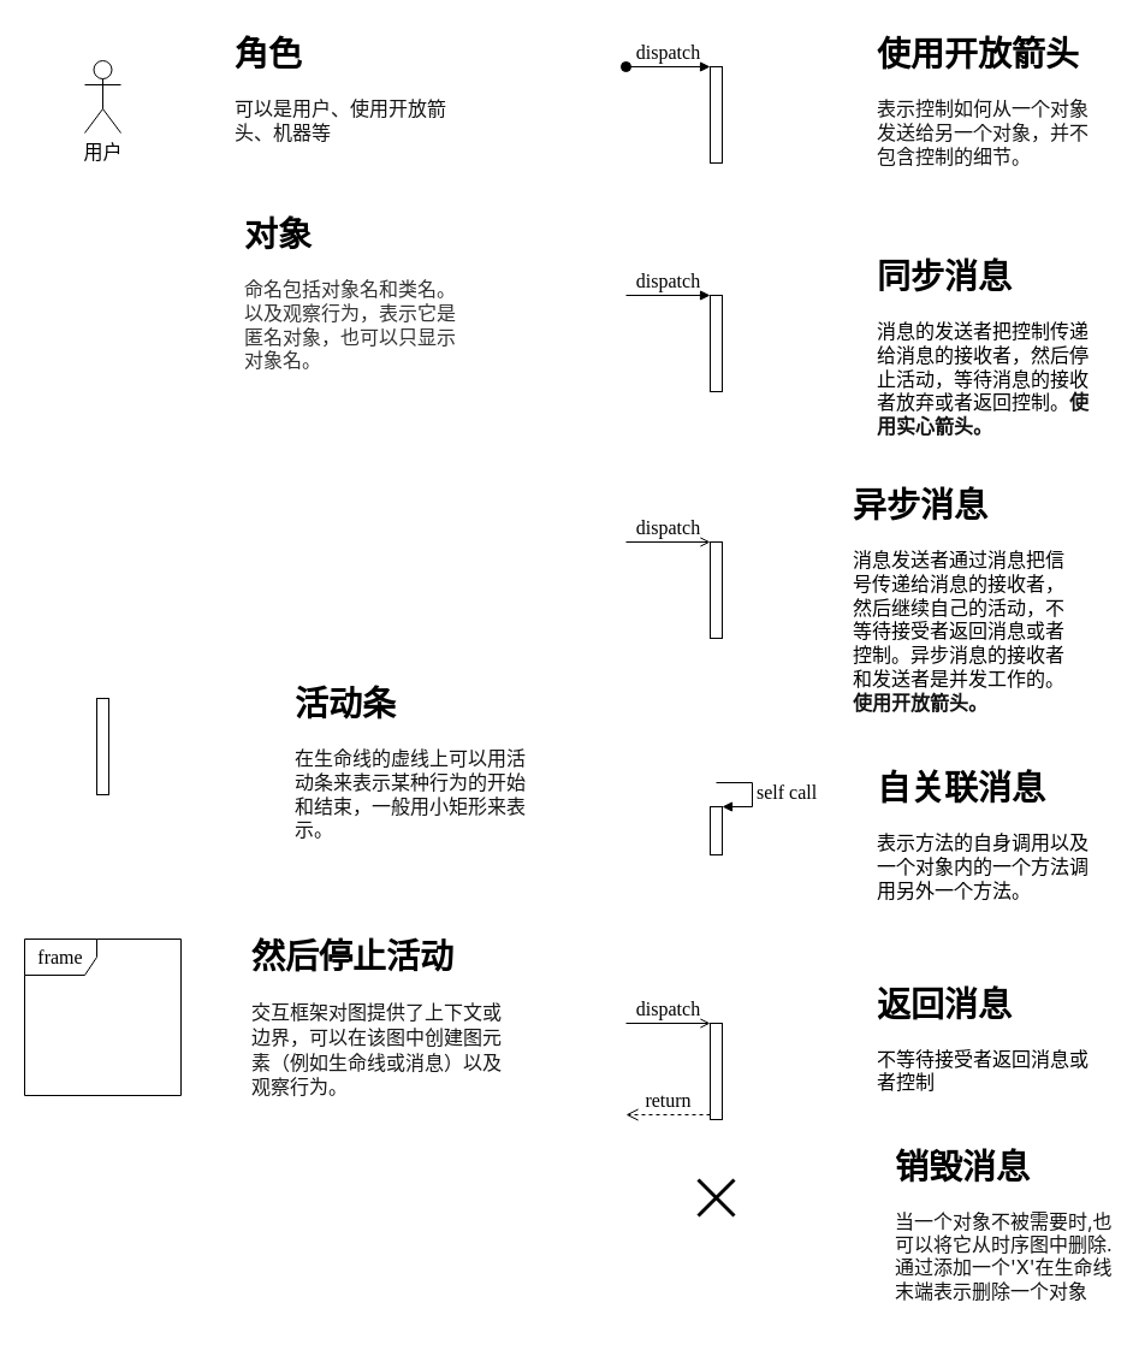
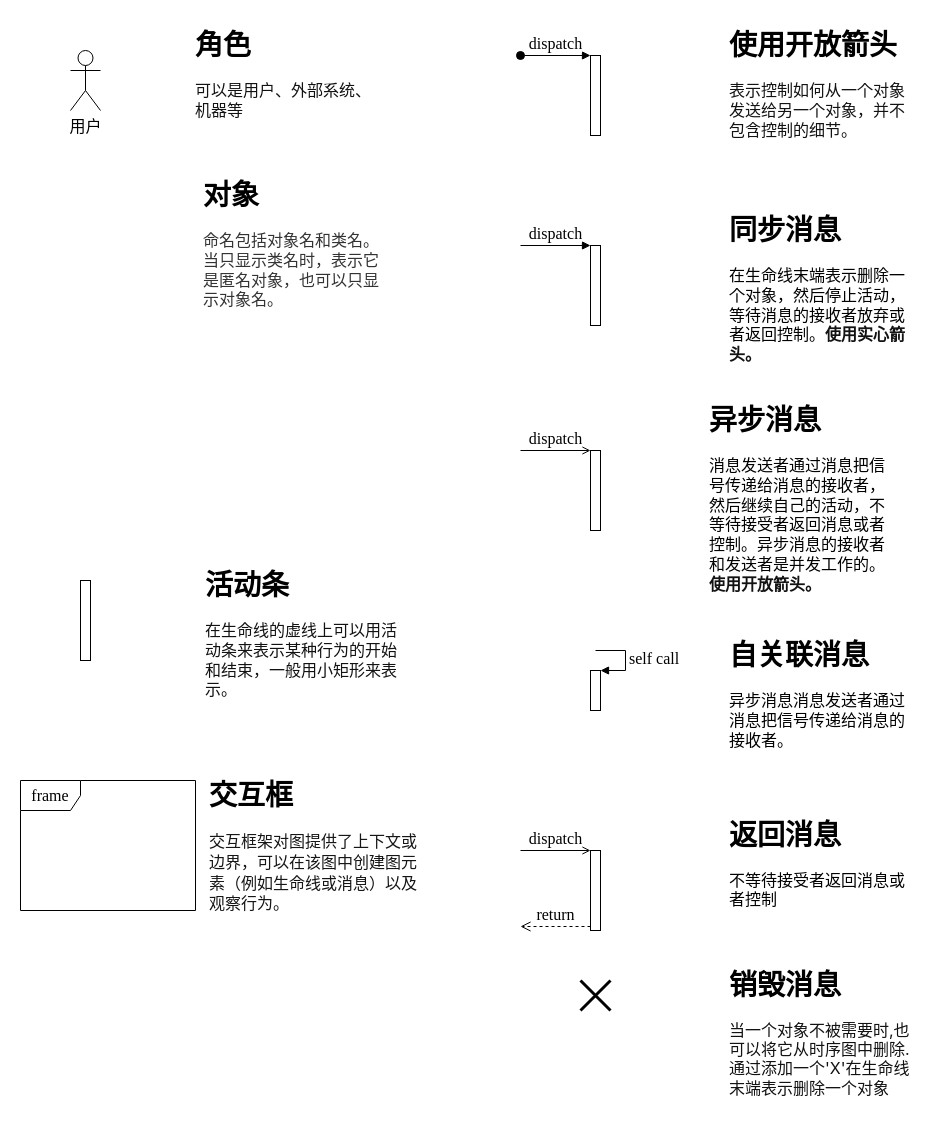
- <mxCell id="3" value="&lt;h1&gt;角色&lt;/h1&gt;&lt;p&gt;&lt;span style=&quot;color: rgb(18, 18, 18); font-size: medium; background-color: rgb(255, 255, 255);&quot;&gt;可以是用户、使用开放箭头、机器等&lt;/span&gt;&lt;br&gt;&lt;/p&gt;" style="text;html=1;strokeColor=none;fillColor=none;spacing=5;spacingTop=-20;whiteSpace=wrap;overflow=hidden;rounded=0;shadow=0;fontFamily=阿里汉仪智能黑体;fontSource=https%3A%2F%2Fhellowebfonts.oss-cn-beijing.aliyuncs.com%2F698F3099-E62F-4C3B-B30A-04FB735069FE%2F202209%2F44C5C1037925EC78.ttf;fontSize=14;" parent="1" vertex="1"><mxGeometry x="190" y="20" width="190" height="120" as="geometry" /></mxCell>
+ <mxCell id="3" value="&lt;h1&gt;角色&lt;/h1&gt;&lt;p&gt;&lt;span style=&quot;color: rgb(18, 18, 18); font-size: medium; background-color: rgb(255, 255, 255);&quot;&gt;可以是用户、外部系统、机器等&lt;/span&gt;&lt;br&gt;&lt;/p&gt;" style="text;html=1;strokeColor=none;fillColor=none;spacing=5;spacingTop=-20;whiteSpace=wrap;overflow=hidden;rounded=0;shadow=0;fontFamily=阿里汉仪智能黑体;fontSource=https%3A%2F%2Fhellowebfonts.oss-cn-beijing.aliyuncs.com%2F698F3099-E62F-4C3B-B30A-04FB735069FE%2F202209%2F44C5C1037925EC78.ttf;fontSize=14;" parent="1" vertex="1"><mxGeometry x="190" y="20" width="190" height="120" as="geometry" /></mxCell>
- <mxCell id="24" value="&lt;h1&gt;对象&lt;/h1&gt;&lt;span style=&quot;color: rgb(51, 51, 51); font-family: &amp;quot;Open Sans&amp;quot;, &amp;quot;Clear Sans&amp;quot;, &amp;quot;Helvetica Neue&amp;quot;, Helvetica, Arial, &amp;quot;Segoe UI Emoji&amp;quot;, sans-serif; font-size: 16px; orphans: 4; background-color: rgb(255, 255, 255);&quot;&gt;命名包括对象名和类名。以及观察行为，表示它是匿名对象，也可以只显示对象名。&lt;/span&gt;" style="text;html=1;strokeColor=none;fillColor=none;spacing=5;spacingTop=-20;whiteSpace=wrap;overflow=hidden;rounded=0;shadow=0;fontFamily=阿里汉仪智能黑体;fontSource=https%3A%2F%2Fhellowebfonts.oss-cn-beijing.aliyuncs.com%2F698F3099-E62F-4C3B-B30A-04FB735069FE%2F202209%2F44C5C1037925EC78.ttf;fontSize=14;" parent="1" vertex="1"><mxGeometry x="198" y="170" width="196" height="150" as="geometry" /></mxCell>
+ <mxCell id="24" value="&lt;h1&gt;对象&lt;/h1&gt;&lt;span style=&quot;color: rgb(51, 51, 51); font-family: &amp;quot;Open Sans&amp;quot;, &amp;quot;Clear Sans&amp;quot;, &amp;quot;Helvetica Neue&amp;quot;, Helvetica, Arial, &amp;quot;Segoe UI Emoji&amp;quot;, sans-serif; font-size: 16px; orphans: 4; background-color: rgb(255, 255, 255);&quot;&gt;命名包括对象名和类名。当只显示类名时，表示它是匿名对象，也可以只显示对象名。&lt;/span&gt;" style="text;html=1;strokeColor=none;fillColor=none;spacing=5;spacingTop=-20;whiteSpace=wrap;overflow=hidden;rounded=0;shadow=0;fontFamily=阿里汉仪智能黑体;fontSource=https%3A%2F%2Fhellowebfonts.oss-cn-beijing.aliyuncs.com%2F698F3099-E62F-4C3B-B30A-04FB735069FE%2F202209%2F44C5C1037925EC78.ttf;fontSize=14;" parent="1" vertex="1"><mxGeometry x="198" y="170" width="196" height="150" as="geometry" /></mxCell>
- <mxCell id="9" value="&lt;h1&gt;同步消息&lt;/h1&gt;&lt;span style=&quot;font-family: 宋体; text-indent: 26px; background-color: rgb(255, 255, 255); font-size: 16px;&quot;&gt;消息的发送者把控制传递给消息的接收者，然后停止活动，等待消息的接收者放弃或者返回控制。&lt;/span&gt;&lt;b style=&quot;color: rgb(18, 18, 18); font-size: medium;&quot;&gt;使用实心箭头。&lt;/b&gt;&lt;span style=&quot;font-family: 宋体; font-size: 13px; text-indent: 26px; background-color: rgb(255, 255, 255);&quot;&gt;&lt;br&gt;&lt;/span&gt;" style="text;html=1;strokeColor=none;fillColor=none;spacing=5;spacingTop=-20;whiteSpace=wrap;overflow=hidden;rounded=0;shadow=0;fontFamily=阿里汉仪智能黑体;fontSource=https%3A%2F%2Fhellowebfonts.oss-cn-beijing.aliyuncs.com%2F698F3099-E62F-4C3B-B30A-04FB735069FE%2F202209%2F44C5C1037925EC78.ttf;fontSize=14;" parent="1" vertex="1"><mxGeometry x="724" y="205" width="196" height="170" as="geometry" /></mxCell>
+ <mxCell id="9" value="&lt;h1&gt;同步消息&lt;/h1&gt;&lt;span style=&quot;font-family: 宋体; text-indent: 26px; background-color: rgb(255, 255, 255); font-size: 16px;&quot;&gt;在生命线末端表示删除一个对象，然后停止活动，等待消息的接收者放弃或者返回控制。&lt;/span&gt;&lt;b style=&quot;color: rgb(18, 18, 18); font-size: medium;&quot;&gt;使用实心箭头。&lt;/b&gt;&lt;span style=&quot;font-family: 宋体; font-size: 13px; text-indent: 26px; background-color: rgb(255, 255, 255);&quot;&gt;&lt;br&gt;&lt;/span&gt;" style="text;html=1;strokeColor=none;fillColor=none;spacing=5;spacingTop=-20;whiteSpace=wrap;overflow=hidden;rounded=0;shadow=0;fontFamily=阿里汉仪智能黑体;fontSource=https%3A%2F%2Fhellowebfonts.oss-cn-beijing.aliyuncs.com%2F698F3099-E62F-4C3B-B30A-04FB735069FE%2F202209%2F44C5C1037925EC78.ttf;fontSize=14;" parent="1" vertex="1"><mxGeometry x="724" y="205" width="196" height="170" as="geometry" /></mxCell>
- <mxCell id="11" value="&lt;h1&gt;活动条&lt;/h1&gt;&lt;p&gt;&lt;span style=&quot;color: rgb(18, 18, 18); font-size: medium; background-color: rgb(255, 255, 255);&quot;&gt;在生命线的虚线上可以用活动条来表示某种行为的开始和结束，一般用小矩形来表示。&lt;/span&gt;&lt;br&gt;&lt;/p&gt;" style="text;html=1;strokeColor=none;fillColor=none;spacing=5;spacingTop=-20;whiteSpace=wrap;overflow=hidden;rounded=0;shadow=0;fontFamily=阿里汉仪智能黑体;fontSource=https%3A%2F%2Fhellowebfonts.oss-cn-beijing.aliyuncs.com%2F698F3099-E62F-4C3B-B30A-04FB735069FE%2F202209%2F44C5C1037925EC78.ttf;fontSize=14;" parent="1" vertex="1"><mxGeometry x="240" y="560" width="204" height="150" as="geometry" /></mxCell>
+ <mxCell id="11" value="&lt;h1&gt;活动条&lt;/h1&gt;&lt;p&gt;&lt;span style=&quot;color: rgb(18, 18, 18); font-size: medium; background-color: rgb(255, 255, 255);&quot;&gt;在生命线的虚线上可以用活动条来表示某种行为的开始和结束，一般用小矩形来表示。&lt;/span&gt;&lt;br&gt;&lt;/p&gt;" style="text;html=1;strokeColor=none;fillColor=none;spacing=5;spacingTop=-20;whiteSpace=wrap;overflow=hidden;rounded=0;shadow=0;fontFamily=阿里汉仪智能黑体;fontSource=https%3A%2F%2Fhellowebfonts.oss-cn-beijing.aliyuncs.com%2F698F3099-E62F-4C3B-B30A-04FB735069FE%2F202209%2F44C5C1037925EC78.ttf;fontSize=14;" parent="1" vertex="1"><mxGeometry x="200" y="560" width="204" height="150" as="geometry" /></mxCell>
- <mxCell id="14" value="&lt;h1&gt;自关联消息&lt;/h1&gt;&lt;p&gt;&lt;span style=&quot;text-indent: 26px; background-color: rgb(255, 255, 255); font-size: 16px;&quot;&gt;表示方法的自身调用以及一个对象内的一个方法调用另外一个方法。&lt;/span&gt;&lt;br&gt;&lt;/p&gt;" style="text;html=1;strokeColor=none;fillColor=none;spacing=5;spacingTop=-20;whiteSpace=wrap;overflow=hidden;rounded=0;shadow=0;fontFamily=阿里汉仪智能黑体;fontSource=https%3A%2F%2Fhellowebfonts.oss-cn-beijing.aliyuncs.com%2F698F3099-E62F-4C3B-B30A-04FB735069FE%2F202209%2F44C5C1037925EC78.ttf;fontSize=14;" parent="1" vertex="1"><mxGeometry x="724" y="630" width="196" height="170" as="geometry" /></mxCell>
+ <mxCell id="14" value="&lt;h1&gt;自关联消息&lt;/h1&gt;&lt;p&gt;&lt;span style=&quot;text-indent: 26px; background-color: rgb(255, 255, 255); font-size: 16px;&quot;&gt;异步消息消息发送者通过消息把信号传递给消息的接收者。&lt;/span&gt;&lt;br&gt;&lt;/p&gt;" style="text;html=1;strokeColor=none;fillColor=none;spacing=5;spacingTop=-20;whiteSpace=wrap;overflow=hidden;rounded=0;shadow=0;fontFamily=阿里汉仪智能黑体;fontSource=https%3A%2F%2Fhellowebfonts.oss-cn-beijing.aliyuncs.com%2F698F3099-E62F-4C3B-B30A-04FB735069FE%2F202209%2F44C5C1037925EC78.ttf;fontSize=14;" parent="1" vertex="1"><mxGeometry x="724" y="630" width="196" height="170" as="geometry" /></mxCell>
- <mxCell id="19" value="&lt;h1&gt;然后停止活动&lt;/h1&gt;&lt;p&gt;&lt;span style=&quot;color: rgb(22, 22, 22); font-family: &amp;quot;IBM Plex Sans&amp;quot;, &amp;quot;Helvetica Neue&amp;quot;, Arial, sans-serif; font-size: 16px; background-color: rgb(255, 255, 255);&quot;&gt;交互框架对图提供了上下文或边界，可以在该图中创建图元素（例如生命线或消息）以及观察行为。&lt;/span&gt;&lt;br&gt;&lt;/p&gt;" style="text;html=1;strokeColor=none;fillColor=none;spacing=5;spacingTop=-20;whiteSpace=wrap;overflow=hidden;rounded=0;shadow=0;fontFamily=阿里汉仪智能黑体;fontSource=https%3A%2F%2Fhellowebfonts.oss-cn-beijing.aliyuncs.com%2F698F3099-E62F-4C3B-B30A-04FB735069FE%2F202209%2F44C5C1037925EC78.ttf;fontSize=14;" parent="1" vertex="1"><mxGeometry x="204" y="770" width="216" height="190" as="geometry" /></mxCell>
+ <mxCell id="19" value="&lt;h1&gt;交互框&lt;/h1&gt;&lt;p&gt;&lt;span style=&quot;color: rgb(22, 22, 22); font-family: &amp;quot;IBM Plex Sans&amp;quot;, &amp;quot;Helvetica Neue&amp;quot;, Arial, sans-serif; font-size: 16px; background-color: rgb(255, 255, 255);&quot;&gt;交互框架对图提供了上下文或边界，可以在该图中创建图元素（例如生命线或消息）以及观察行为。&lt;/span&gt;&lt;br&gt;&lt;/p&gt;" style="text;html=1;strokeColor=none;fillColor=none;spacing=5;spacingTop=-20;whiteSpace=wrap;overflow=hidden;rounded=0;shadow=0;fontFamily=阿里汉仪智能黑体;fontSource=https%3A%2F%2Fhellowebfonts.oss-cn-beijing.aliyuncs.com%2F698F3099-E62F-4C3B-B30A-04FB735069FE%2F202209%2F44C5C1037925EC78.ttf;fontSize=14;" parent="1" vertex="1"><mxGeometry x="204" y="770" width="216" height="190" as="geometry" /></mxCell>
- <mxCell id="18" value="frame" style="shape=umlFrame;whiteSpace=wrap;html=1;fontFamily=阿里汉仪智能黑体;fontSource=https%3A%2F%2Fhellowebfonts.oss-cn-beijing.aliyuncs.com%2F698F3099-E62F-4C3B-B30A-04FB735069FE%2F202209%2F44C5C1037925EC78.ttf;fontSize=16;" parent="1" vertex="1"><mxGeometry x="20" y="780" width="130" height="130" as="geometry" /></mxCell>
+ <mxCell id="18" value="frame" style="shape=umlFrame;whiteSpace=wrap;html=1;fontFamily=阿里汉仪智能黑体;fontSource=https%3A%2F%2Fhellowebfonts.oss-cn-beijing.aliyuncs.com%2F698F3099-E62F-4C3B-B30A-04FB735069FE%2F202209%2F44C5C1037925EC78.ttf;fontSize=16;" parent="1" vertex="1"><mxGeometry x="20" y="780" width="175" height="130" as="geometry" /></mxCell>
- <mxCell id="26" value="&lt;h1&gt;销毁消息&lt;/h1&gt;&lt;p style=&quot;font-size: 16px;&quot;&gt;&lt;span style=&quot;color: rgb(18, 18, 18); font-family: -apple-system, BlinkMacSystemFont, &amp;quot;Helvetica Neue&amp;quot;, &amp;quot;PingFang SC&amp;quot;, &amp;quot;Microsoft YaHei&amp;quot;, &amp;quot;Source Han Sans SC&amp;quot;, &amp;quot;Noto Sans CJK SC&amp;quot;, &amp;quot;WenQuanYi Micro Hei&amp;quot;, sans-serif; font-size: medium; background-color: rgb(255, 255, 255);&quot;&gt;当一个对象不被需要时,也可以将它从时序图中删除.通过添加一个'X'在生命线末端表示删除一个对象&lt;/span&gt;&lt;br&gt;&lt;/p&gt;" style="text;html=1;strokeColor=none;fillColor=none;spacing=5;spacingTop=-20;whiteSpace=wrap;overflow=hidden;rounded=0;shadow=0;fontFamily=阿里汉仪智能黑体;fontSource=https%3A%2F%2Fhellowebfonts.oss-cn-beijing.aliyuncs.com%2F698F3099-E62F-4C3B-B30A-04FB735069FE%2F202209%2F44C5C1037925EC78.ttf;fontSize=14;" parent="1" vertex="1"><mxGeometry x="739" y="945" width="196" height="140" as="geometry" /></mxCell>
+ <mxCell id="26" value="&lt;h1&gt;销毁消息&lt;/h1&gt;&lt;p style=&quot;font-size: 16px;&quot;&gt;&lt;span style=&quot;color: rgb(18, 18, 18); font-family: -apple-system, BlinkMacSystemFont, &amp;quot;Helvetica Neue&amp;quot;, &amp;quot;PingFang SC&amp;quot;, &amp;quot;Microsoft YaHei&amp;quot;, &amp;quot;Source Han Sans SC&amp;quot;, &amp;quot;Noto Sans CJK SC&amp;quot;, &amp;quot;WenQuanYi Micro Hei&amp;quot;, sans-serif; font-size: medium; background-color: rgb(255, 255, 255);&quot;&gt;当一个对象不被需要时,也可以将它从时序图中删除.通过添加一个'X'在生命线末端表示删除一个对象&lt;/span&gt;&lt;br&gt;&lt;/p&gt;" style="text;html=1;strokeColor=none;fillColor=none;spacing=5;spacingTop=-20;whiteSpace=wrap;overflow=hidden;rounded=0;shadow=0;fontFamily=阿里汉仪智能黑体;fontSource=https%3A%2F%2Fhellowebfonts.oss-cn-beijing.aliyuncs.com%2F698F3099-E62F-4C3B-B30A-04FB735069FE%2F202209%2F44C5C1037925EC78.ttf;fontSize=14;" parent="1" vertex="1"><mxGeometry x="724" y="960" width="196" height="140" as="geometry" /></mxCell>
